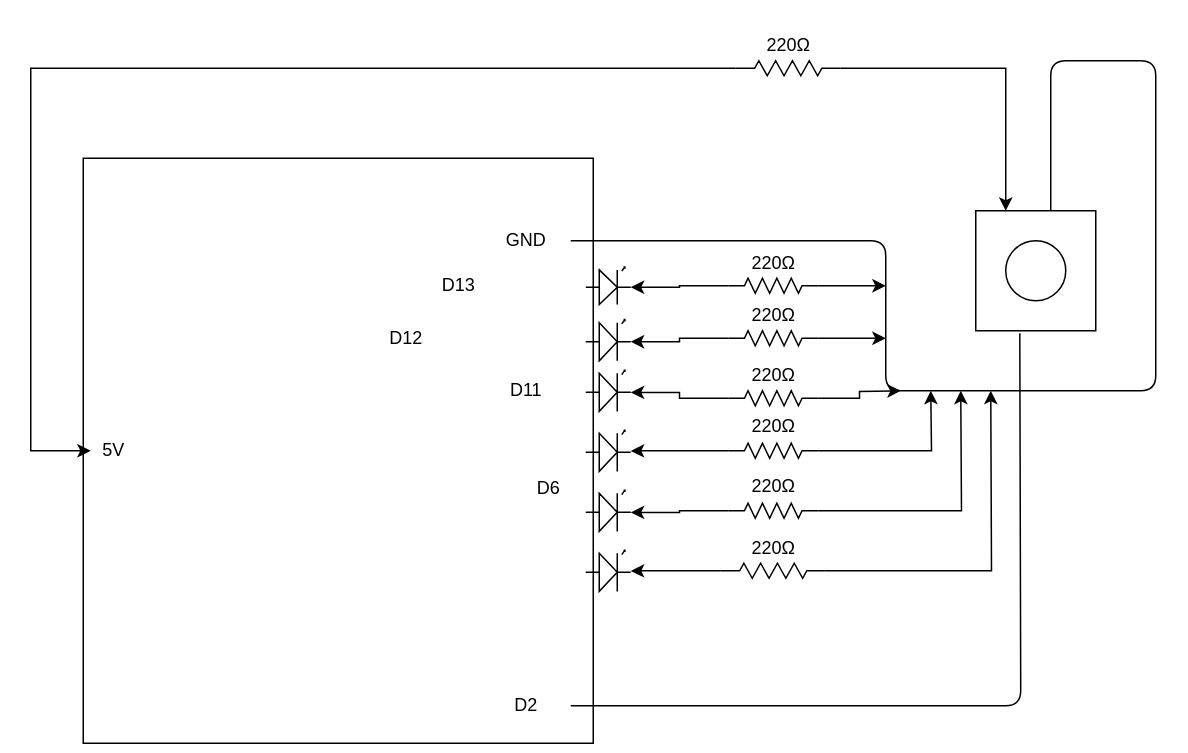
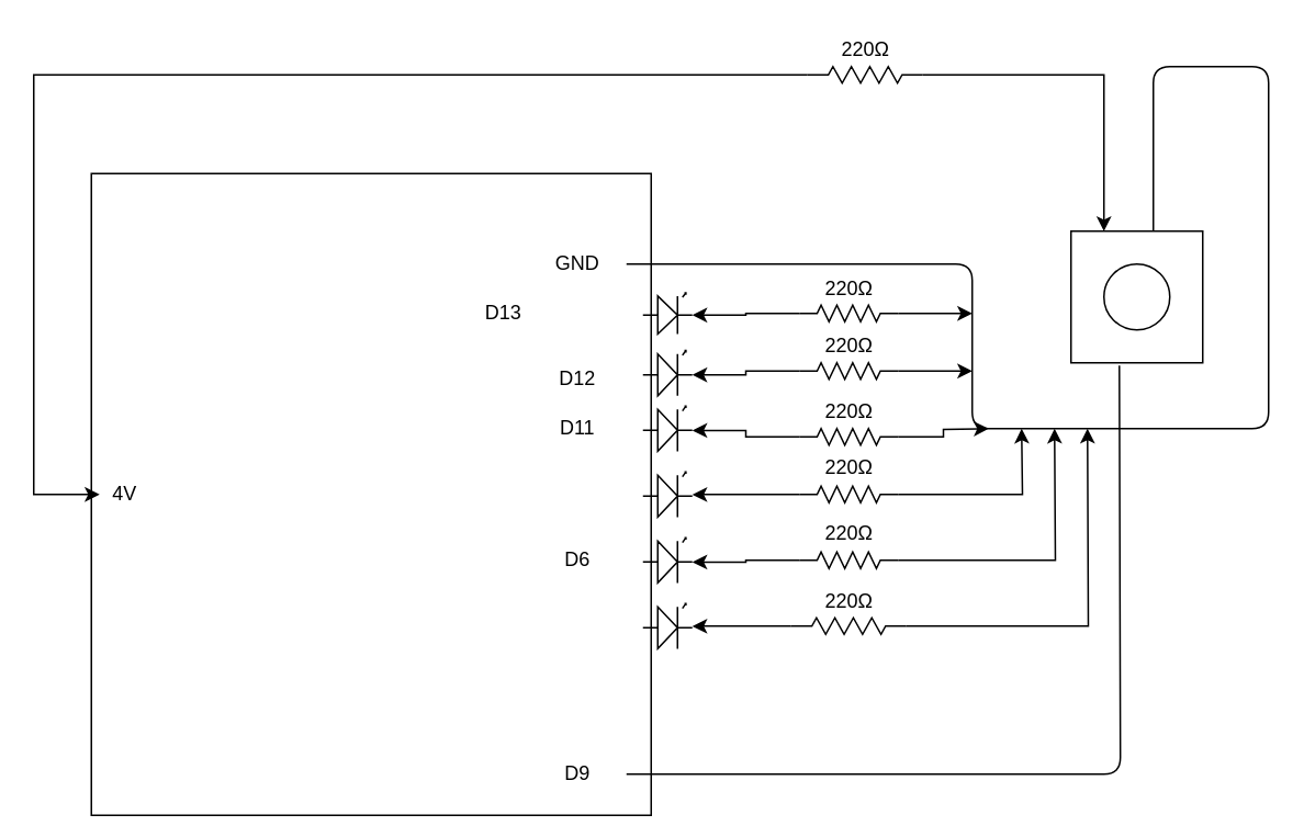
- <mxCell id="9" value="D12" style="text;html=1;align=center;verticalAlign=middle;resizable=0;points=[];autosize=1;strokeColor=none;" vertex="1" parent="1"><mxGeometry x="250" y="215" width="40" height="20" as="geometry" /></mxCell>
+ <mxCell id="9" value="D12" style="text;html=1;align=center;verticalAlign=middle;resizable=0;points=[];autosize=1;strokeColor=none;" vertex="1" parent="1"><mxGeometry x="330" y="220" width="40" height="20" as="geometry" /></mxCell>
- <mxCell id="6" value="5V" style="text;html=1;align=center;verticalAlign=middle;resizable=0;points=[];autosize=1;strokeColor=none;" vertex="1" parent="1"><mxGeometry x="60" y="290" width="30" height="20" as="geometry" /></mxCell>
+ <mxCell id="6" value="4V" style="text;html=1;align=center;verticalAlign=middle;resizable=0;points=[];autosize=1;strokeColor=none;" vertex="1" parent="1"><mxGeometry x="60" y="290" width="30" height="20" as="geometry" /></mxCell>
- <mxCell id="11" value="D6" style="text;html=1;align=center;verticalAlign=middle;resizable=0;points=[];autosize=1;strokeColor=none;" vertex="1" parent="1"><mxGeometry x="350" y="315" width="30" height="20" as="geometry" /></mxCell>
+ <mxCell id="11" value="D6" style="text;html=1;align=center;verticalAlign=middle;resizable=0;points=[];autosize=1;strokeColor=none;" vertex="1" parent="1"><mxGeometry x="335" y="330" width="30" height="20" as="geometry" /></mxCell>
- <mxCell id="12" value="D2" style="text;html=1;align=center;verticalAlign=middle;resizable=0;points=[];autosize=1;strokeColor=none;" vertex="1" parent="1"><mxGeometry x="335" y="460" width="30" height="20" as="geometry" /></mxCell>
+ <mxCell id="12" value="D9" style="text;html=1;align=center;verticalAlign=middle;resizable=0;points=[];autosize=1;strokeColor=none;" vertex="1" parent="1"><mxGeometry x="335" y="460" width="30" height="20" as="geometry" /></mxCell>
